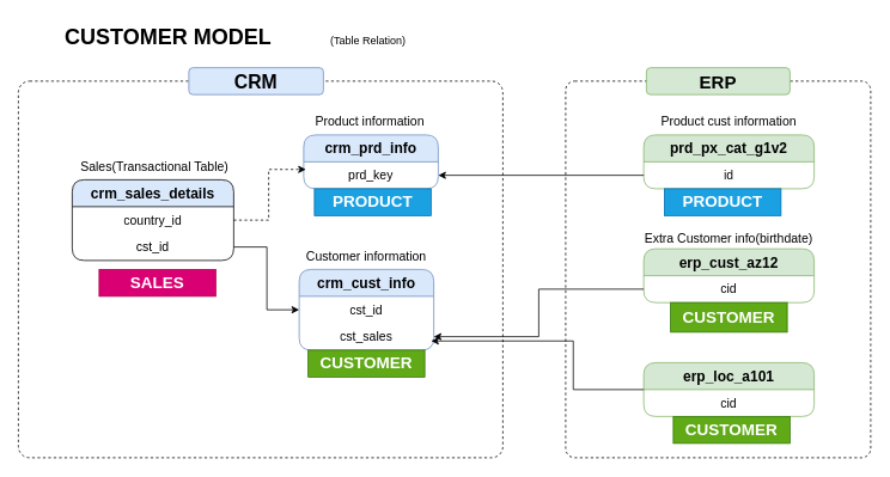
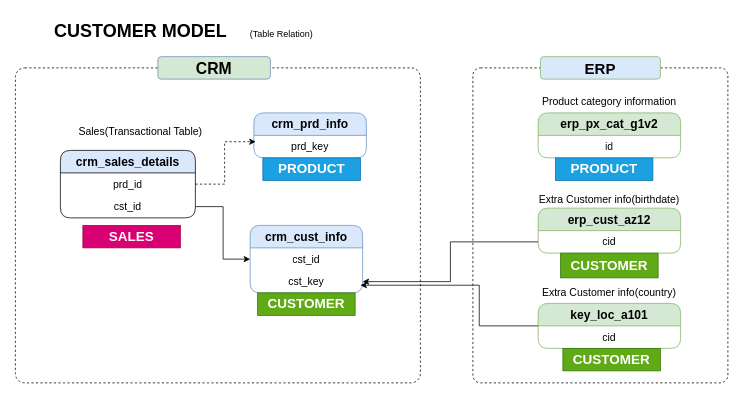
- <mxCell id="4" value="(Table Relation)" style="text;html=1;align=center;verticalAlign=middle;whiteSpace=wrap;rounded=0;" parent="1" vertex="1"><mxGeometry x="365" y="30" width="90" height="30" as="geometry" /></mxCell>
+ <mxCell id="4" value="(Table Relation)" style="text;html=1;align=center;verticalAlign=middle;whiteSpace=wrap;rounded=0;" parent="1" vertex="1"><mxGeometry x="330" y="30" width="90" height="30" as="geometry" /></mxCell>
- <mxCell id="30" value="&lt;b&gt;&lt;font style=&quot;font-size: 21px;&quot;&gt;CRM&lt;/font&gt;&lt;/b&gt;" style="rounded=1;whiteSpace=wrap;html=1;fillColor=#dae8fc;strokeColor=#6c8ebf;" parent="1" vertex="1"><mxGeometry x="210" y="75" width="150" height="30" as="geometry" /></mxCell>
+ <mxCell id="30" value="&lt;b&gt;&lt;font style=&quot;font-size: 21px;&quot;&gt;CRM&lt;/font&gt;&lt;/b&gt;" style="rounded=1;whiteSpace=wrap;html=1;fillColor=#d5e8d4;strokeColor=#6c8ebf;" parent="1" vertex="1"><mxGeometry x="210" y="75" width="150" height="30" as="geometry" /></mxCell>
- <mxCell id="31" value="&lt;b&gt;&lt;font style=&quot;font-size: 20px;&quot;&gt;ERP&lt;/font&gt;&lt;/b&gt;" style="rounded=1;whiteSpace=wrap;html=1;fillColor=#d5e8d4;strokeColor=#82b366;" parent="1" vertex="1"><mxGeometry x="720" y="75" width="160" height="30" as="geometry" /></mxCell>
+ <mxCell id="31" value="&lt;b&gt;&lt;font style=&quot;font-size: 20px;&quot;&gt;ERP&lt;/font&gt;&lt;/b&gt;" style="rounded=1;whiteSpace=wrap;html=1;fillColor=#dae8fc;strokeColor=#82b366;" parent="1" vertex="1"><mxGeometry x="720" y="75" width="160" height="30" as="geometry" /></mxCell>
- <mxCell id="11" value="&lt;font style=&quot;font-size: 14px;&quot;&gt;Product information&lt;/font&gt;" style="text;html=1;align=center;verticalAlign=middle;whiteSpace=wrap;rounded=0;" parent="1" vertex="1"><mxGeometry x="342" y="120" width="140" height="30" as="geometry" /></mxCell>
- <mxCell id="26" value="&lt;font style=&quot;font-size: 14px;&quot;&gt;Product cust information&lt;/font&gt;" style="text;html=1;align=center;verticalAlign=middle;whiteSpace=wrap;rounded=0;" parent="1" vertex="1"><mxGeometry x="714" y="120" width="196" height="30" as="geometry" /></mxCell>
+ <mxCell id="26" value="&lt;font style=&quot;font-size: 14px;&quot;&gt;Product category information&lt;/font&gt;" style="text;html=1;align=center;verticalAlign=middle;whiteSpace=wrap;rounded=0;" parent="1" vertex="1"><mxGeometry x="714" y="120" width="196" height="30" as="geometry" /></mxCell>
- <mxCell id="24" value="&lt;font style=&quot;font-size: 16px;&quot;&gt;&lt;b&gt;prd_px_cat_g1v2&lt;/b&gt;&lt;/font&gt;" style="swimlane;fontStyle=0;childLayout=stackLayout;horizontal=1;startSize=30;horizontalStack=0;resizeParent=1;resizeParentMax=0;resizeLast=0;collapsible=1;marginBottom=0;whiteSpace=wrap;html=1;rounded=1;swimlaneLine=1;glass=0;fillColor=#d5e8d4;strokeColor=#82b366;" parent="1" vertex="1"><mxGeometry x="717" y="150" width="190" height="60" as="geometry" /></mxCell>
+ <mxCell id="24" value="&lt;font style=&quot;font-size: 16px;&quot;&gt;&lt;b&gt;erp_px_cat_g1v2&lt;/b&gt;&lt;/font&gt;" style="swimlane;fontStyle=0;childLayout=stackLayout;horizontal=1;startSize=30;horizontalStack=0;resizeParent=1;resizeParentMax=0;resizeLast=0;collapsible=1;marginBottom=0;whiteSpace=wrap;html=1;rounded=1;swimlaneLine=1;glass=0;fillColor=#d5e8d4;strokeColor=#82b366;" parent="1" vertex="1"><mxGeometry x="717" y="150" width="190" height="60" as="geometry" /></mxCell>
- <mxCell id="15" value="&lt;font style=&quot;font-size: 14px;&quot;&gt;Sales(Transactional Table)&lt;/font&gt;" style="text;html=1;align=center;verticalAlign=middle;whiteSpace=wrap;rounded=0;" parent="1" vertex="1"><mxGeometry x="84" y="170" width="176" height="30" as="geometry" /></mxCell>
+ <mxCell id="15" value="&lt;font style=&quot;font-size: 14px;&quot;&gt;Sales(Transactional Table)&lt;/font&gt;" style="text;html=1;align=center;verticalAlign=middle;whiteSpace=wrap;rounded=0;" parent="1" vertex="1"><mxGeometry x="99" y="160" width="176" height="30" as="geometry" /></mxCell>
- <mxCell id="27" style="edgeStyle=orthogonalEdgeStyle;rounded=0;orthogonalLoop=1;jettySize=auto;html=1;entryX=1;entryY=0.5;entryDx=0;entryDy=0;" parent="1" source="25" target="10" edge="1"><mxGeometry relative="1" as="geometry" /></mxCell>
- <mxCell id="13" value="&lt;font style=&quot;font-size: 14px;&quot;&gt;country&lt;/font&gt;&lt;span style=&quot;font-size: 14px; background-color: transparent; color: light-dark(rgb(0, 0, 0), rgb(255, 255, 255));&quot;&gt;_id&lt;/span&gt;" style="text;align=center;verticalAlign=middle;spacingLeft=4;spacingRight=4;overflow=hidden;points=[[0,0.5],[1,0.5]];portConstraint=eastwest;rotatable=0;whiteSpace=wrap;html=1;strokeColor=none;rounded=1;fillColor=none;" parent="12" vertex="1"><mxGeometry y="30" width="180" height="30" as="geometry" /></mxCell>
+ <mxCell id="13" value="&lt;font style=&quot;font-size: 14px;&quot;&gt;prd&lt;/font&gt;&lt;span style=&quot;font-size: 14px; background-color: transparent; color: light-dark(rgb(0, 0, 0), rgb(255, 255, 255));&quot;&gt;_id&lt;/span&gt;" style="text;align=center;verticalAlign=middle;spacingLeft=4;spacingRight=4;overflow=hidden;points=[[0,0.5],[1,0.5]];portConstraint=eastwest;rotatable=0;whiteSpace=wrap;html=1;strokeColor=none;rounded=1;fillColor=none;" parent="12" vertex="1"><mxGeometry y="30" width="180" height="30" as="geometry" /></mxCell>
- <mxCell id="8" value="&lt;font style=&quot;font-size: 14px;&quot;&gt;Customer information&lt;/font&gt;" style="text;html=1;align=center;verticalAlign=middle;whiteSpace=wrap;rounded=0;" parent="1" vertex="1"><mxGeometry x="338" y="270" width="140" height="30" as="geometry" /></mxCell>
- <mxCell id="7" value="&lt;font style=&quot;font-size: 14px;&quot;&gt;cst_sales&lt;/font&gt;" style="text;align=center;verticalAlign=middle;spacingLeft=4;spacingRight=4;overflow=hidden;points=[[0,0.5],[1,0.5]];portConstraint=eastwest;rotatable=0;whiteSpace=wrap;html=1;" parent="5" vertex="1"><mxGeometry y="60" width="150" height="30" as="geometry" /></mxCell>
+ <mxCell id="7" value="&lt;font style=&quot;font-size: 14px;&quot;&gt;cst_key&lt;/font&gt;" style="text;align=center;verticalAlign=middle;spacingLeft=4;spacingRight=4;overflow=hidden;points=[[0,0.5],[1,0.5]];portConstraint=eastwest;rotatable=0;whiteSpace=wrap;html=1;" parent="5" vertex="1"><mxGeometry y="60" width="150" height="30" as="geometry" /></mxCell>
+ <mxCell id="23" value="&lt;font style=&quot;font-size: 14px;&quot;&gt;Extra Customer info(country)&lt;/font&gt;" style="text;html=1;align=center;verticalAlign=middle;whiteSpace=wrap;rounded=0;" parent="1" vertex="1"><mxGeometry x="714" y="374" width="196" height="30" as="geometry" /></mxCell>
- <mxCell id="21" value="&lt;font style=&quot;font-size: 16px;&quot;&gt;&lt;b&gt;erp_loc_a101&lt;/b&gt;&lt;/font&gt;" style="swimlane;fontStyle=0;childLayout=stackLayout;horizontal=1;startSize=30;horizontalStack=0;resizeParent=1;resizeParentMax=0;resizeLast=0;collapsible=1;marginBottom=0;whiteSpace=wrap;html=1;rounded=1;swimlaneLine=1;glass=0;fillColor=#d5e8d4;strokeColor=#82b366;" parent="1" vertex="1"><mxGeometry x="717" y="404" width="190" height="60" as="geometry" /></mxCell>
+ <mxCell id="21" value="&lt;font style=&quot;font-size: 16px;&quot;&gt;&lt;b&gt;key_loc_a101&lt;/b&gt;&lt;/font&gt;" style="swimlane;fontStyle=0;childLayout=stackLayout;horizontal=1;startSize=30;horizontalStack=0;resizeParent=1;resizeParentMax=0;resizeLast=0;collapsible=1;marginBottom=0;whiteSpace=wrap;html=1;rounded=1;swimlaneLine=1;glass=0;fillColor=#d5e8d4;strokeColor=#82b366;" parent="1" vertex="1"><mxGeometry x="717" y="404" width="190" height="60" as="geometry" /></mxCell>
